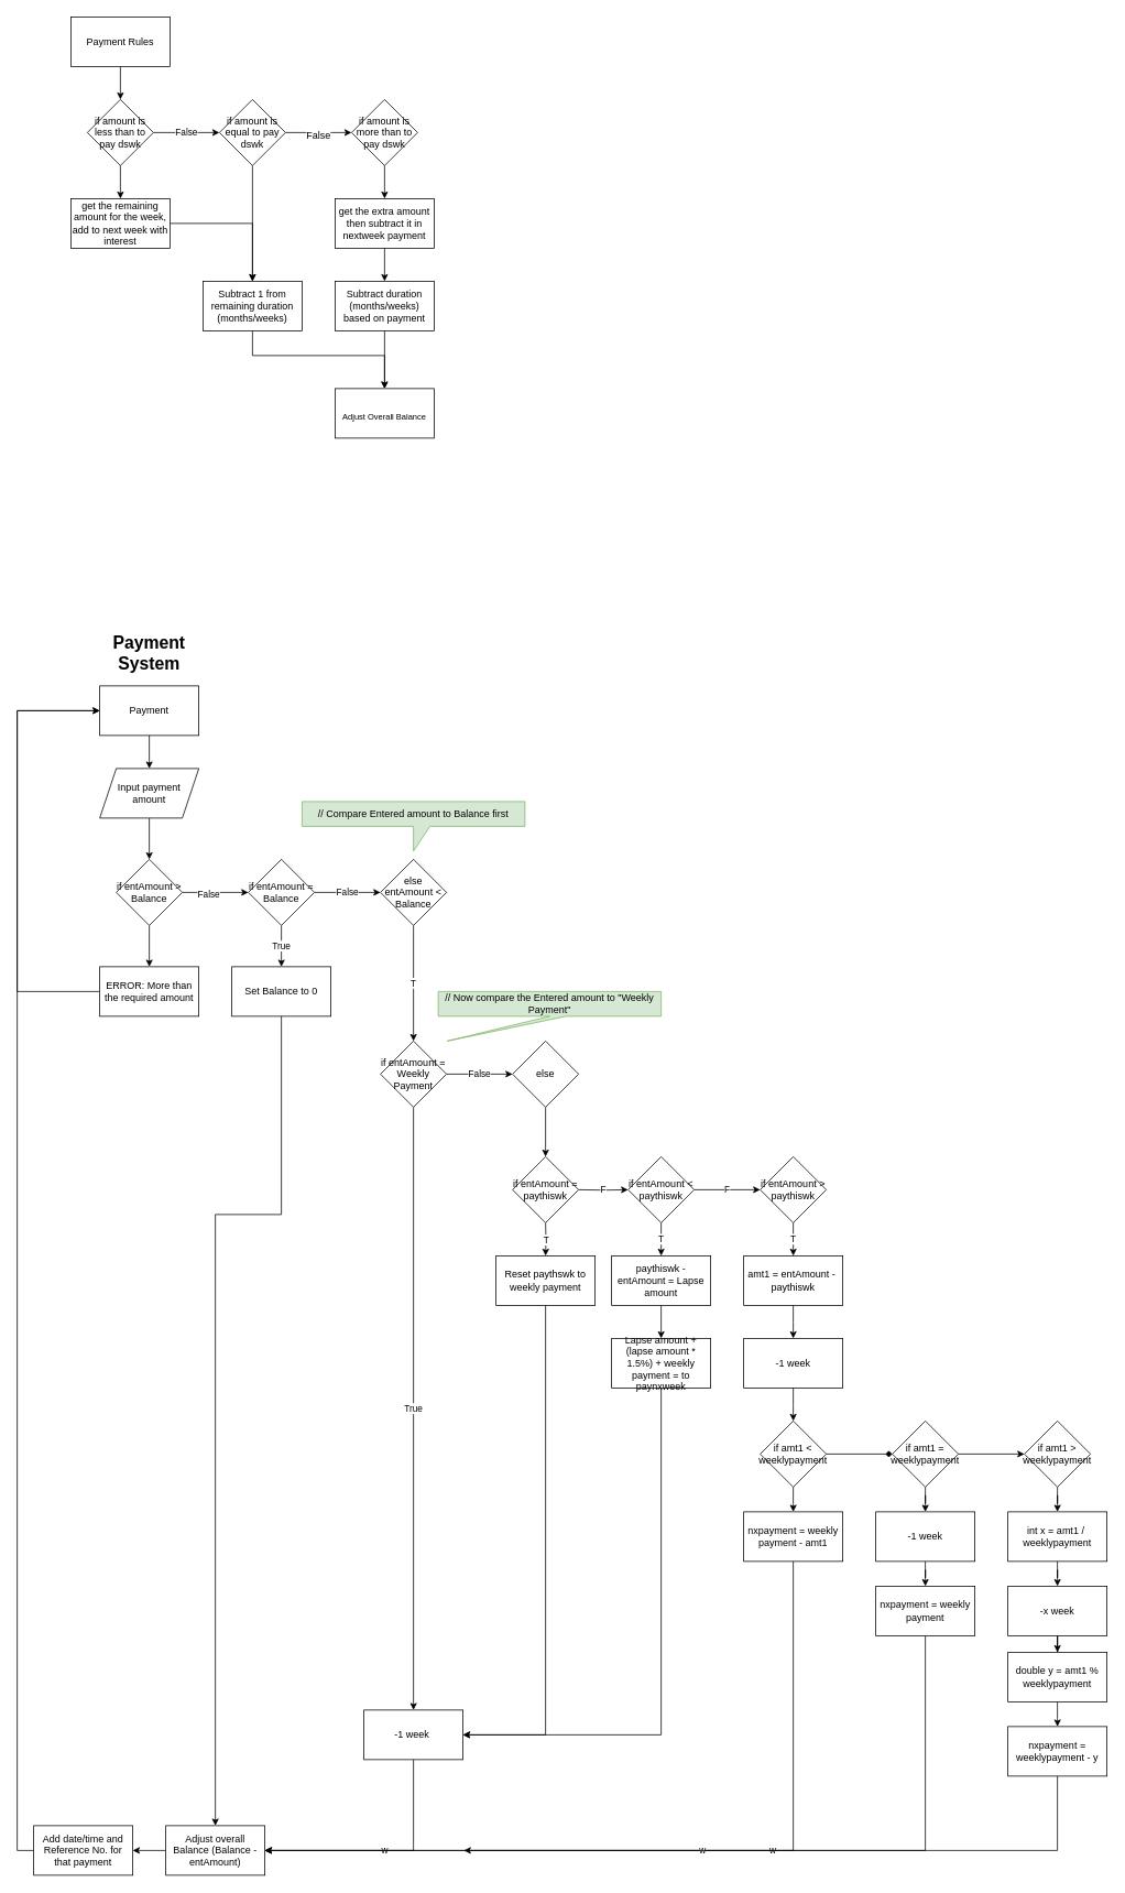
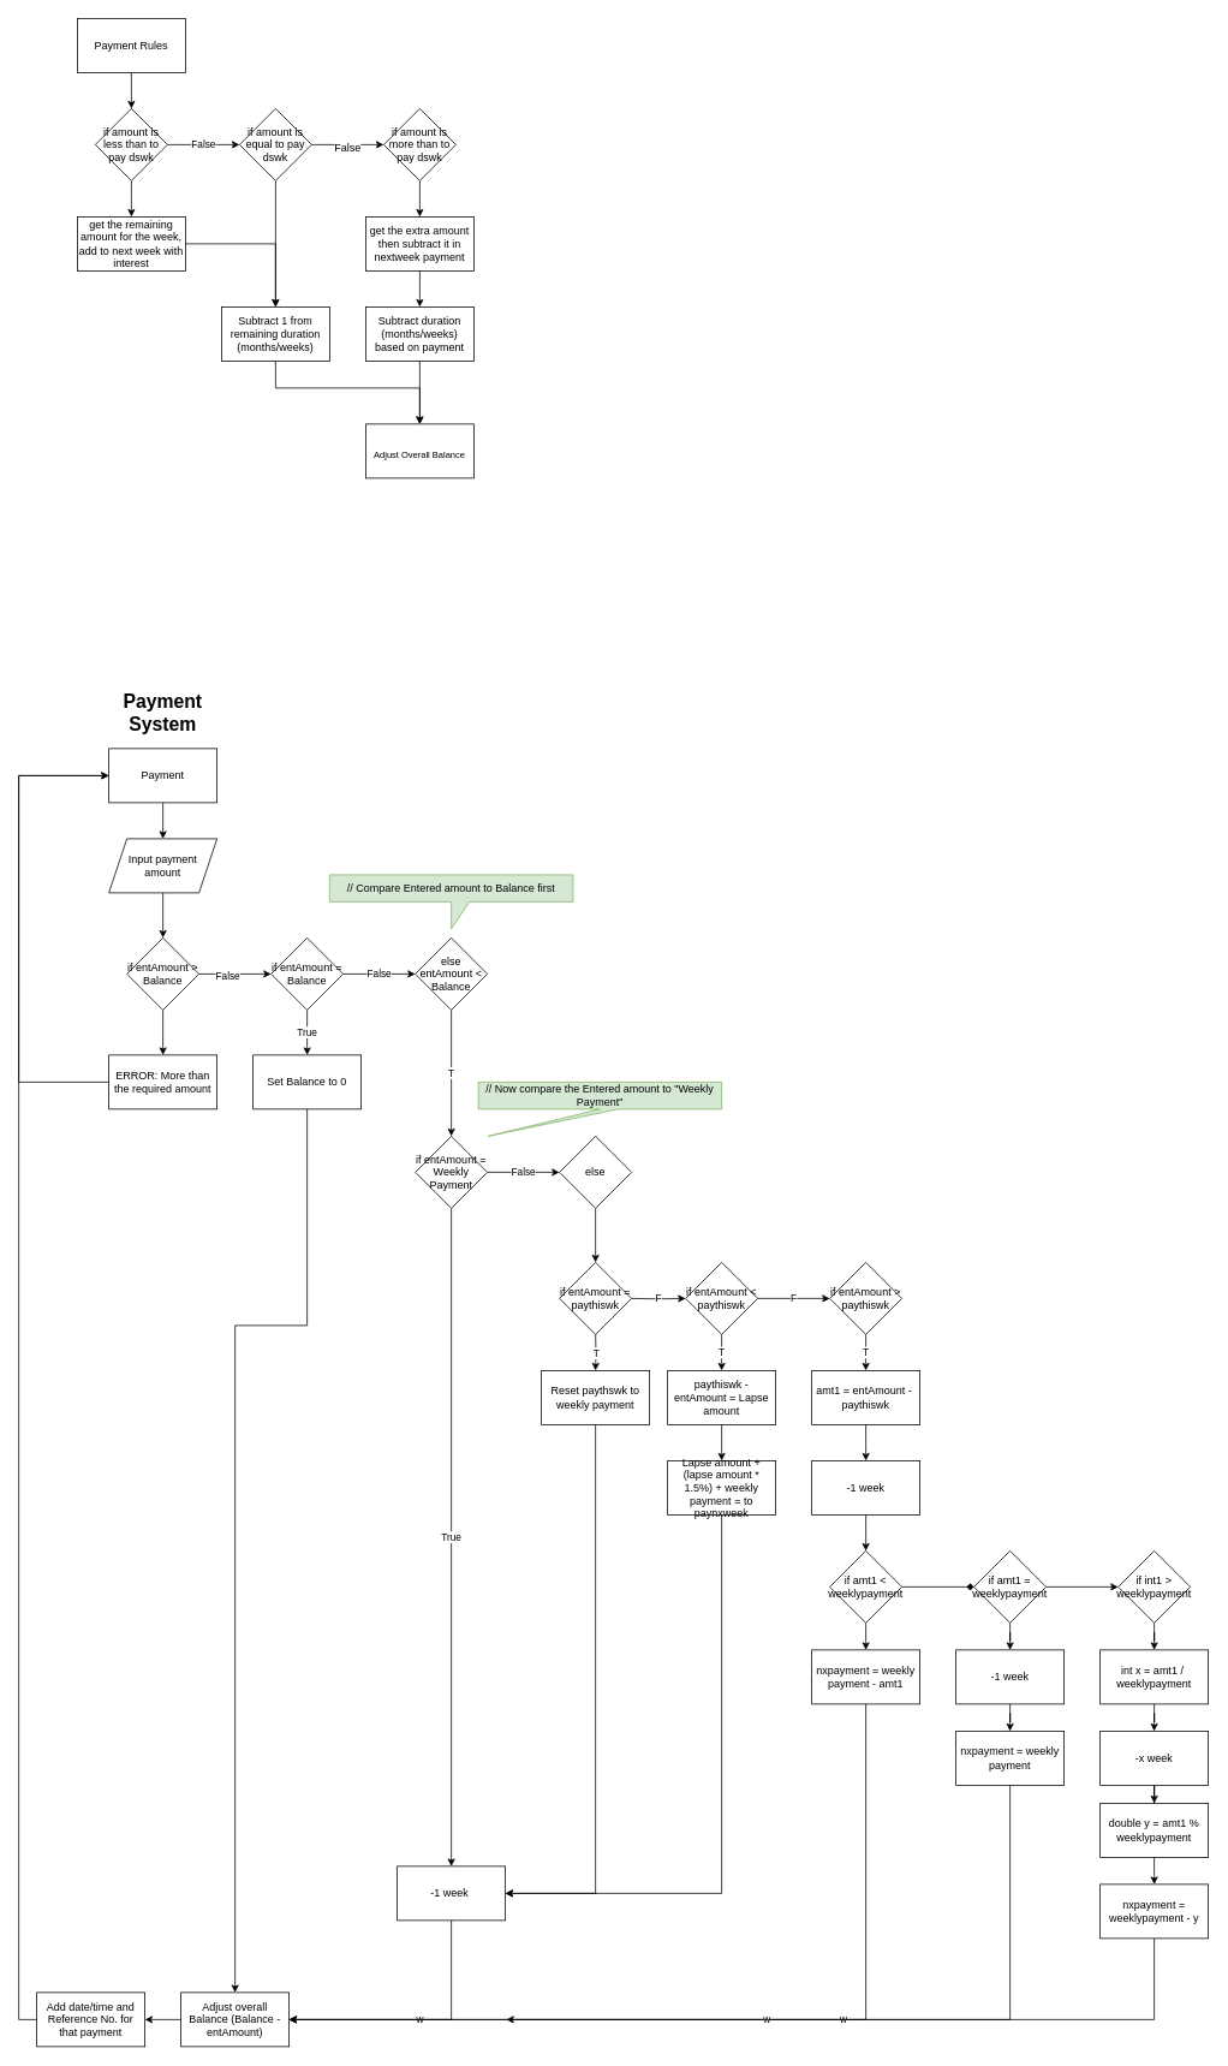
- <mxCell id="79" value="if amt1 &amp;gt; weeklypayment" style="rhombus;whiteSpace=wrap;html=1;" parent="1" vertex="1"><mxGeometry x="1240" y="1720" width="80" height="80" as="geometry" /></mxCell>
+ <mxCell id="79" value="if int1 &amp;gt; weeklypayment" style="rhombus;whiteSpace=wrap;html=1;" parent="1" vertex="1"><mxGeometry x="1240" y="1720" width="80" height="80" as="geometry" /></mxCell>
